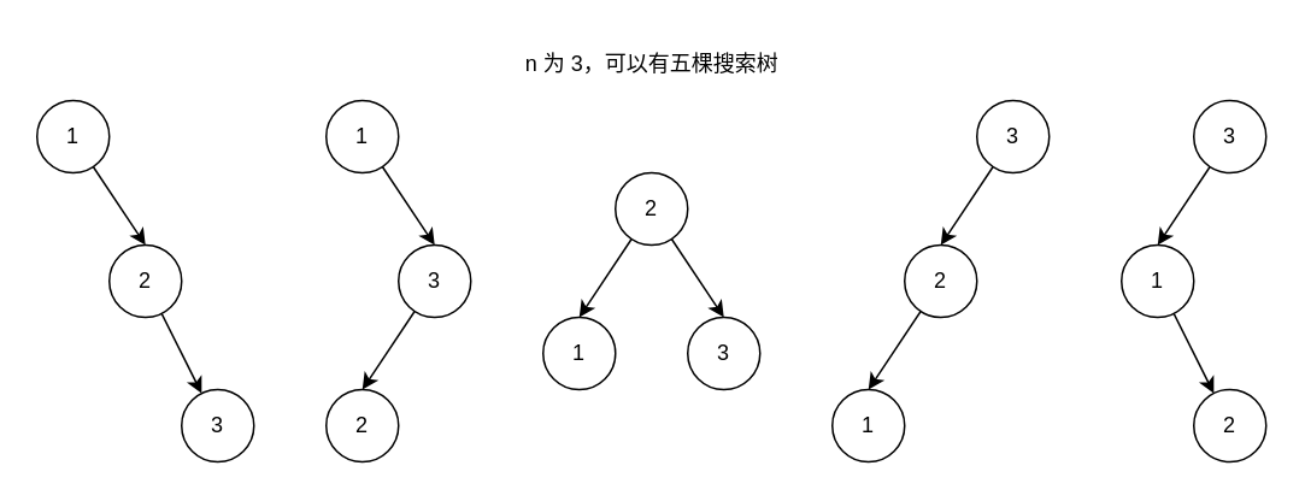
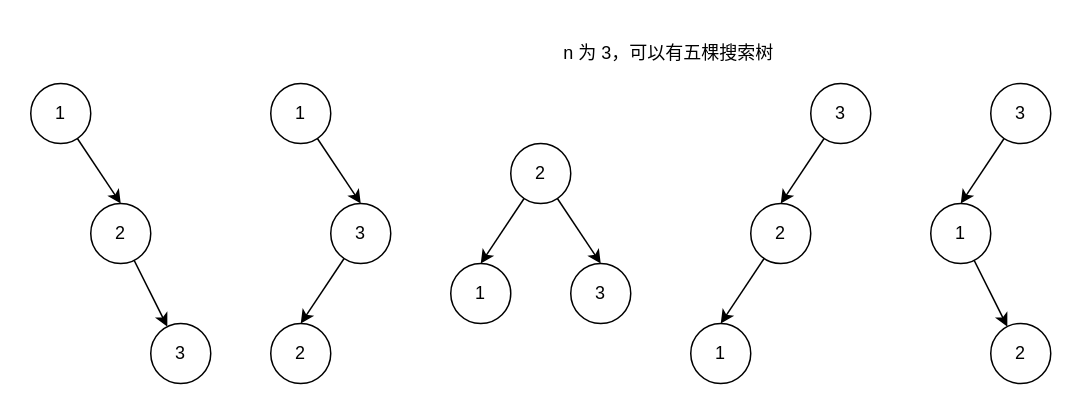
- <mxCell id="27" value="n 为 3，可以有五棵搜索树" style="text;html=1;align=center;verticalAlign=middle;resizable=0;points=[];autosize=1;strokeColor=none;fillColor=none;" vertex="1" parent="1"><mxGeometry x="280" y="20" width="160" height="30" as="geometry" /></mxCell>
+ <mxCell id="27" value="n 为 3，可以有五棵搜索树" style="text;html=1;align=center;verticalAlign=middle;resizable=0;points=[];autosize=1;strokeColor=none;fillColor=none;" vertex="1" parent="1"><mxGeometry x="365" y="20" width="160" height="30" as="geometry" /></mxCell>
